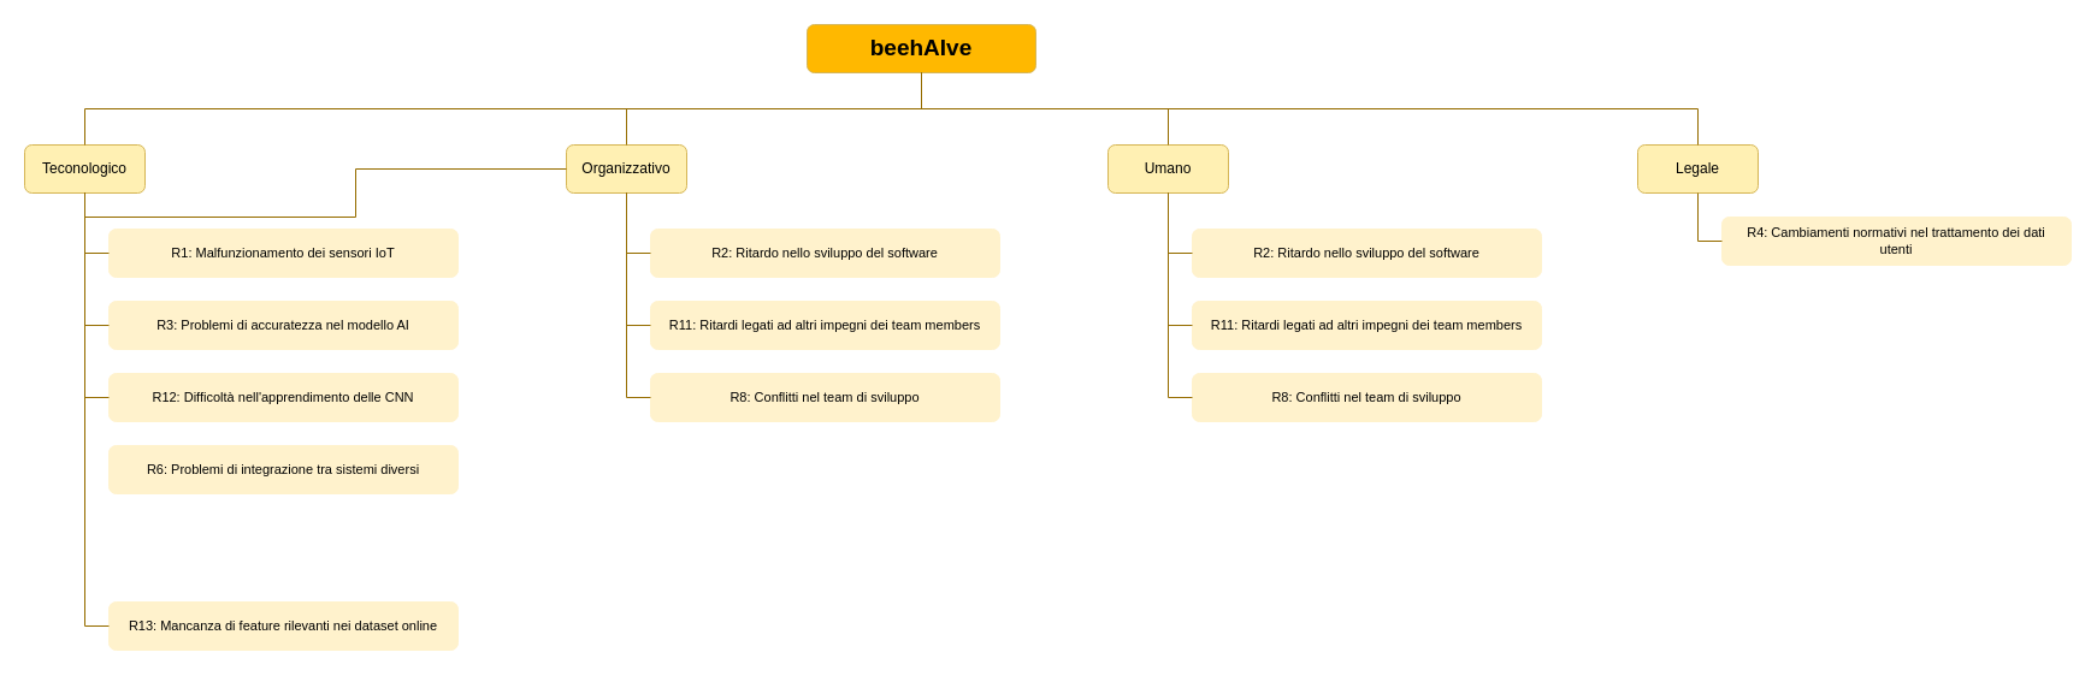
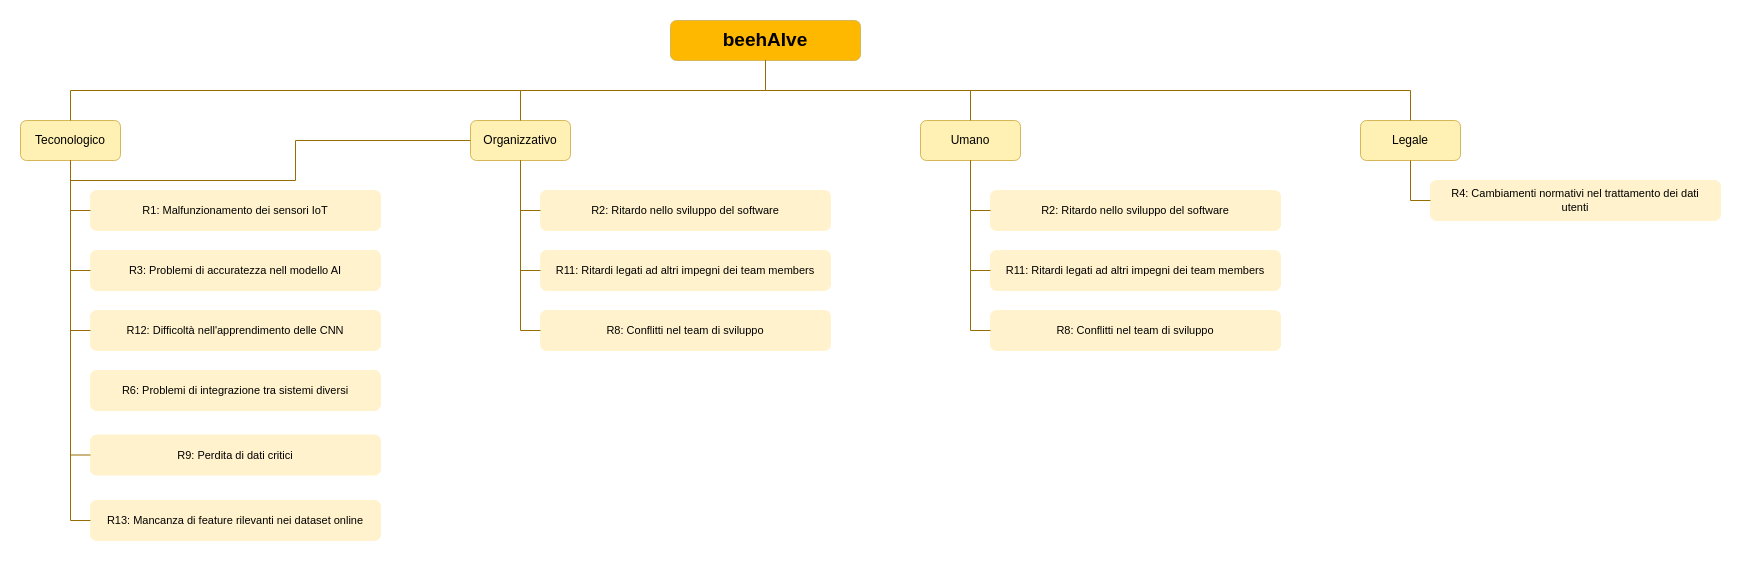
- <mxCell id="13" value="R3: Problemi di accuratezza nel modello AI" style="rounded=1;whiteSpace=wrap;html=1;fillColor=#fff2cc;strokeColor=#FFF2CC;fontStyle=0;fontSize=11;" vertex="1" parent="1"><mxGeometry x="90" y="250" width="290" height="40" as="geometry" /></mxCell>
+ <mxCell id="13" value="R3: Problemi di accuratezza nell modello AI" style="rounded=1;whiteSpace=wrap;html=1;fillColor=#fff2cc;strokeColor=#FFF2CC;fontStyle=0;fontSize=11;" vertex="1" parent="1"><mxGeometry x="90" y="250" width="290" height="40" as="geometry" /></mxCell>
+ <mxCell id="21" style="rounded=0;orthogonalLoop=1;jettySize=auto;html=1;entryX=0;entryY=0.5;entryDx=0;entryDy=0;edgeStyle=orthogonalEdgeStyle;endArrow=none;endFill=0;strokeColor=#966D00;exitX=0.5;exitY=1;exitDx=0;exitDy=0;" edge="1" parent="1" source="3" target="16"><mxGeometry relative="1" as="geometry"><mxPoint x="100" y="190" as="sourcePoint" /><mxPoint x="120" y="300" as="targetPoint" /></mxGeometry></mxCell>
+ <mxCell id="16" value="R9: Perdita di dati critici" style="rounded=1;whiteSpace=wrap;html=1;fillColor=#fff2cc;strokeColor=#FFF2CC;fontStyle=0;fontSize=11;" vertex="1" parent="1"><mxGeometry x="90" y="434.5" width="290" height="40" as="geometry" /></mxCell>
